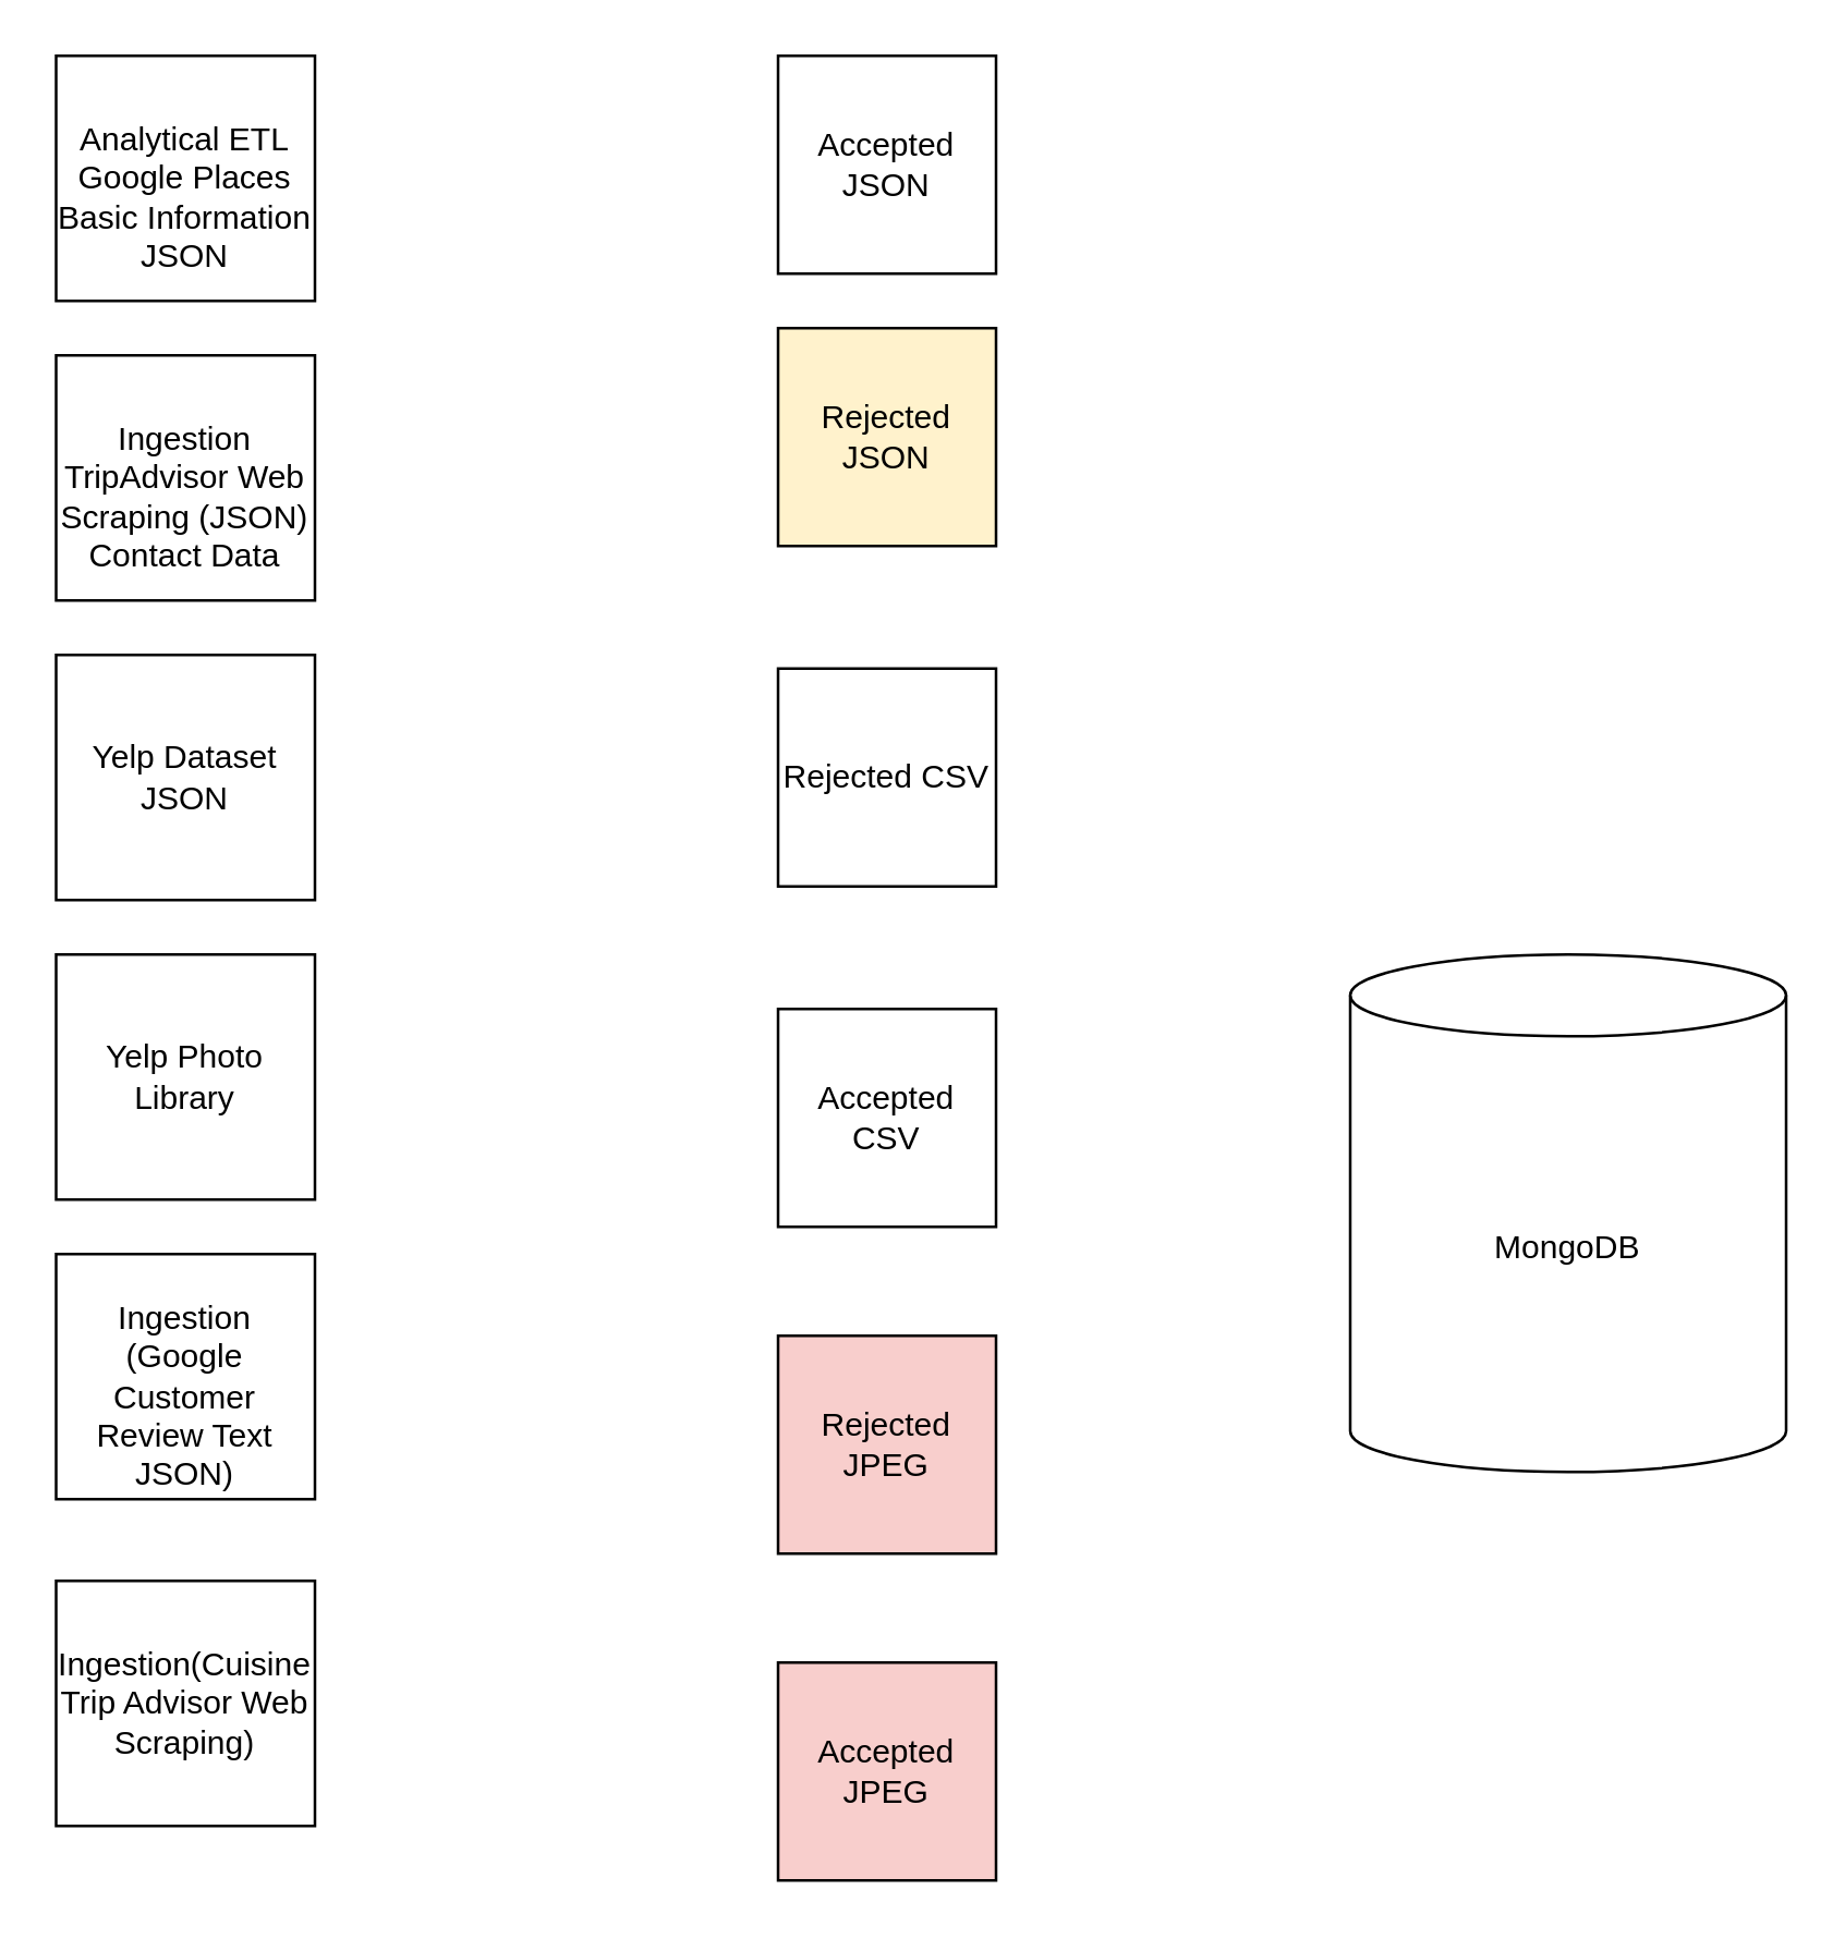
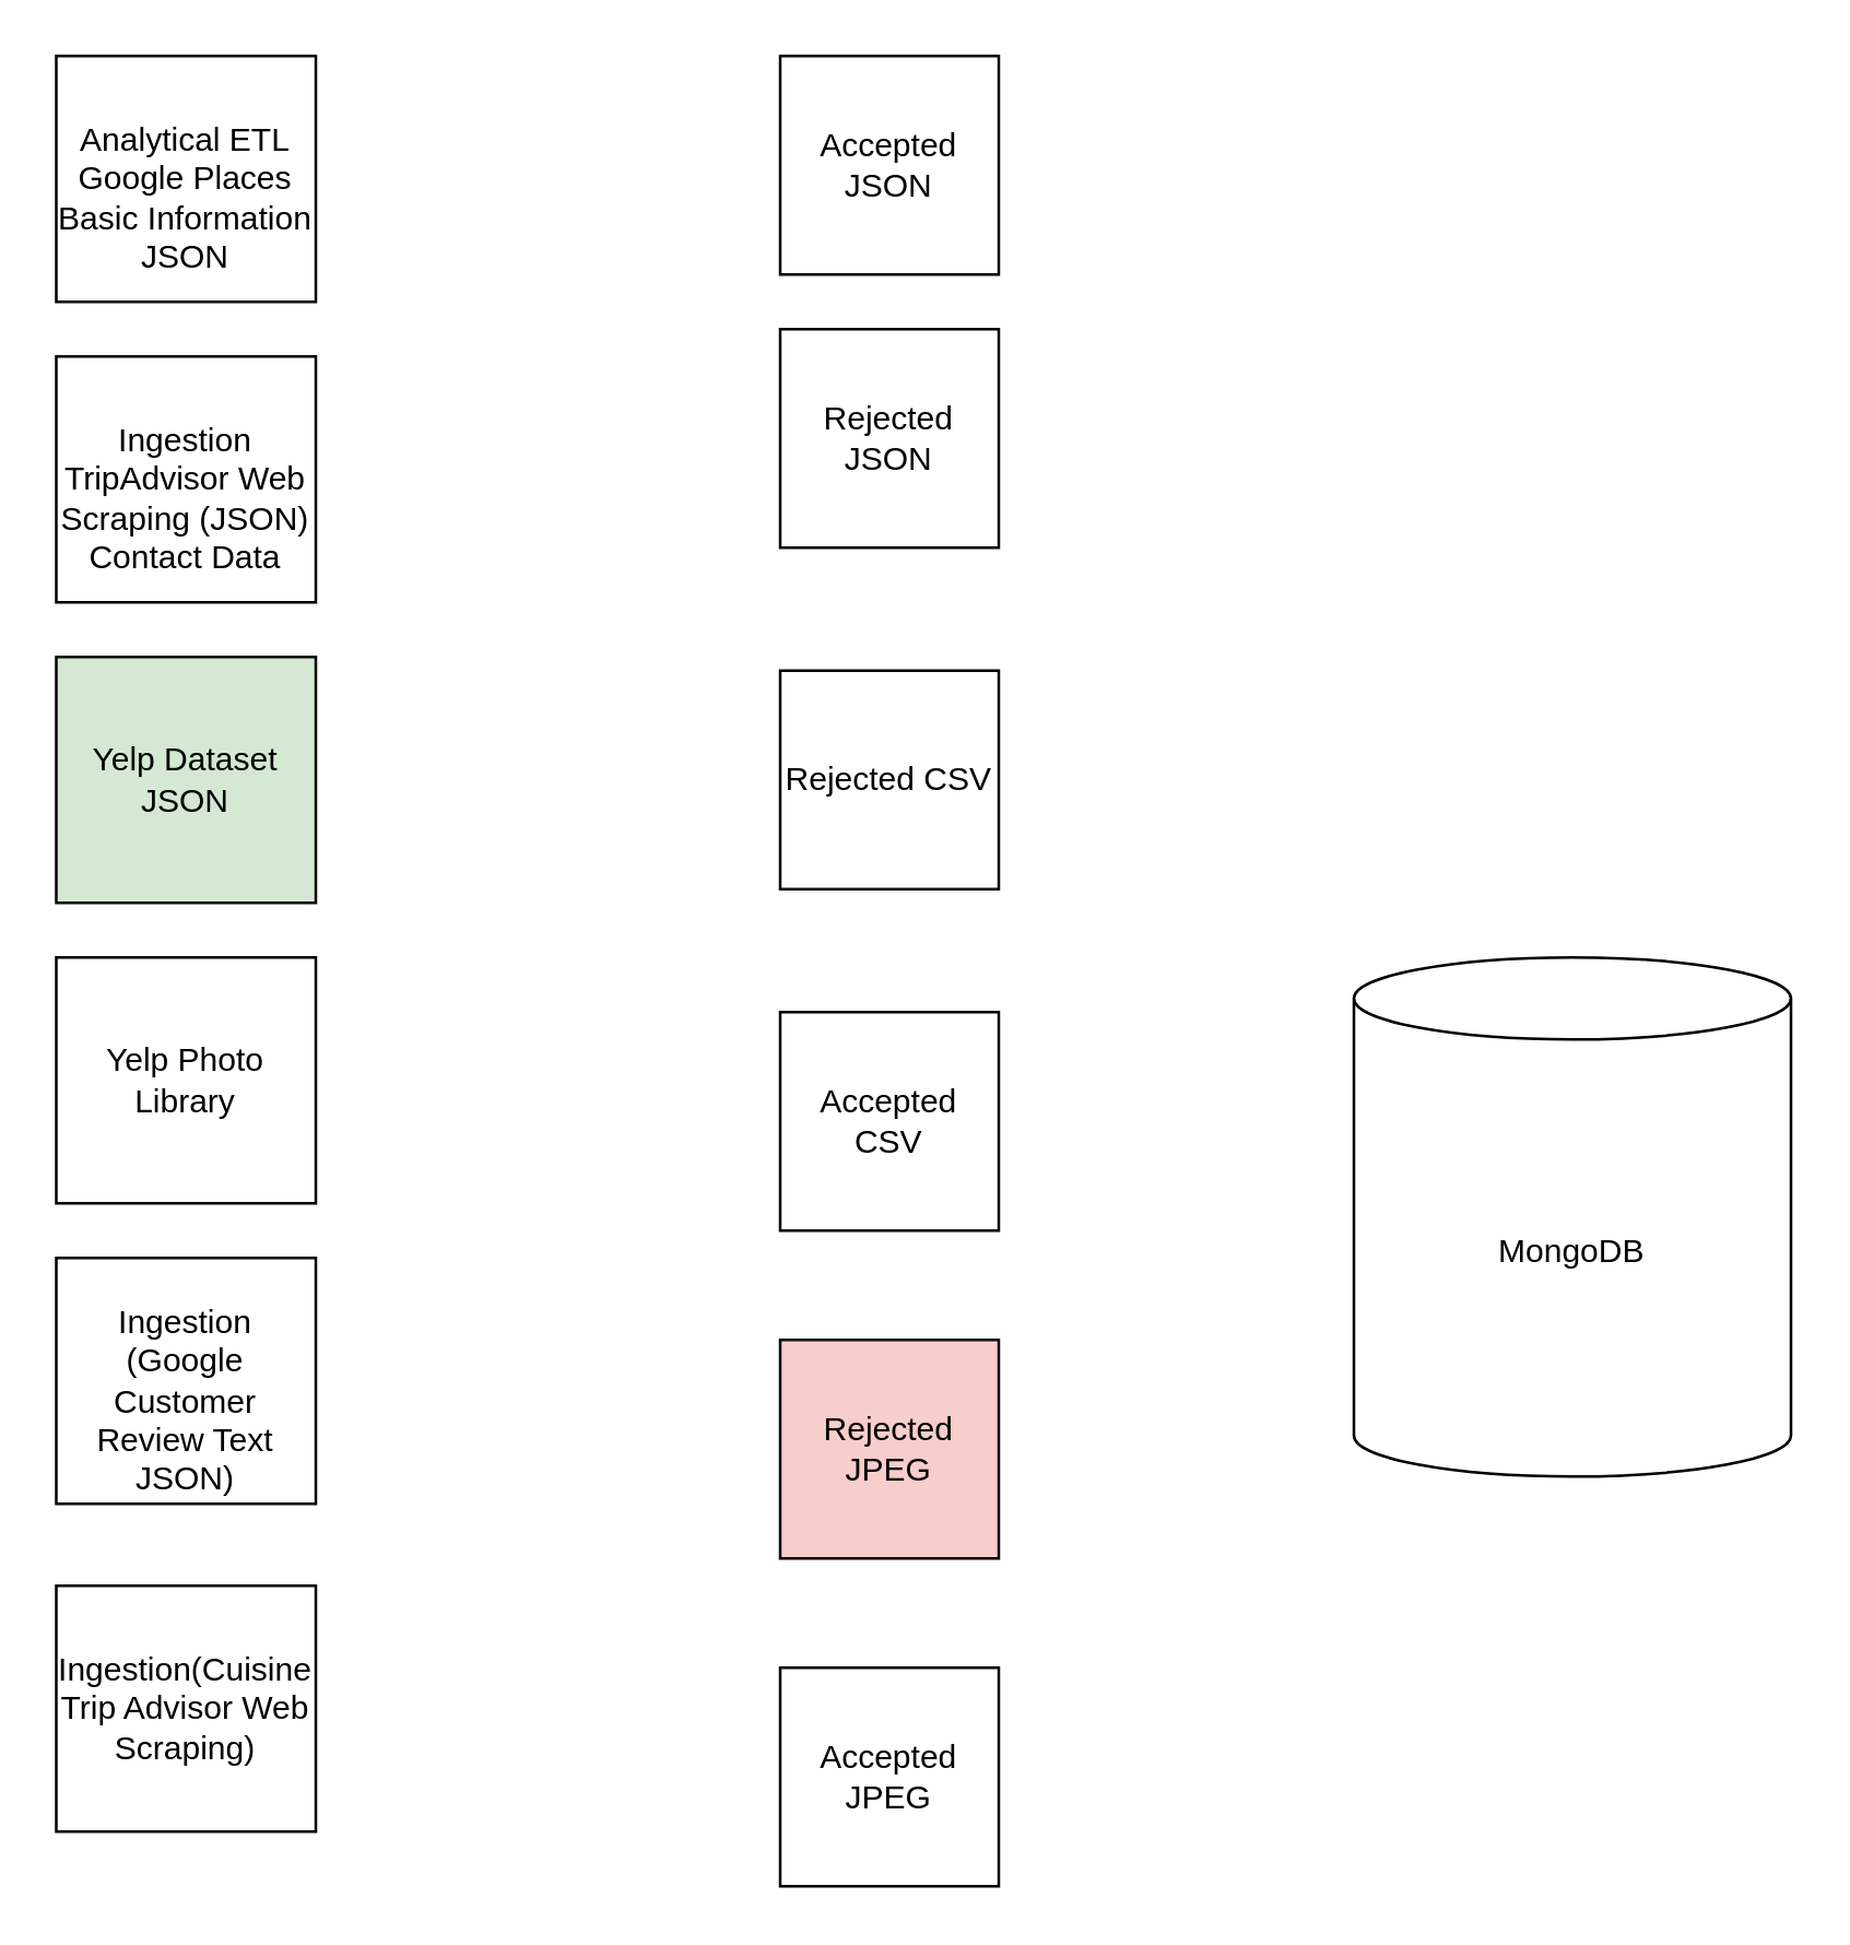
- <mxCell id="9" value="Rejected JSON" style="rounded=0;whiteSpace=wrap;html=1;rotation=0;fillColor=#fff2cc;" vertex="1" parent="1"><mxGeometry x="285" y="120" width="80" height="80" as="geometry" /></mxCell>
+ <mxCell id="9" value="Rejected JSON" style="rounded=0;whiteSpace=wrap;html=1;rotation=0;" vertex="1" parent="1"><mxGeometry x="285" y="120" width="80" height="80" as="geometry" /></mxCell>
- <mxCell id="4" value="Yelp Dataset JSON" style="rounded=0;whiteSpace=wrap;html=1;rotation=0;" vertex="1" parent="1"><mxGeometry x="20" y="240" width="95" height="90" as="geometry" /></mxCell>
+ <mxCell id="4" value="Yelp Dataset JSON" style="rounded=0;whiteSpace=wrap;html=1;rotation=0;fillColor=#d5e8d4;" vertex="1" parent="1"><mxGeometry x="20" y="240" width="95" height="90" as="geometry" /></mxCell>
- <mxCell id="14" value="Accepted JPEG" style="rounded=0;whiteSpace=wrap;html=1;rotation=0;fillColor=#f8cecc;" vertex="1" parent="1"><mxGeometry x="285" y="610" width="80" height="80" as="geometry" /></mxCell>
+ <mxCell id="14" value="Accepted JPEG" style="rounded=0;whiteSpace=wrap;html=1;rotation=0;" vertex="1" parent="1"><mxGeometry x="285" y="610" width="80" height="80" as="geometry" /></mxCell>
